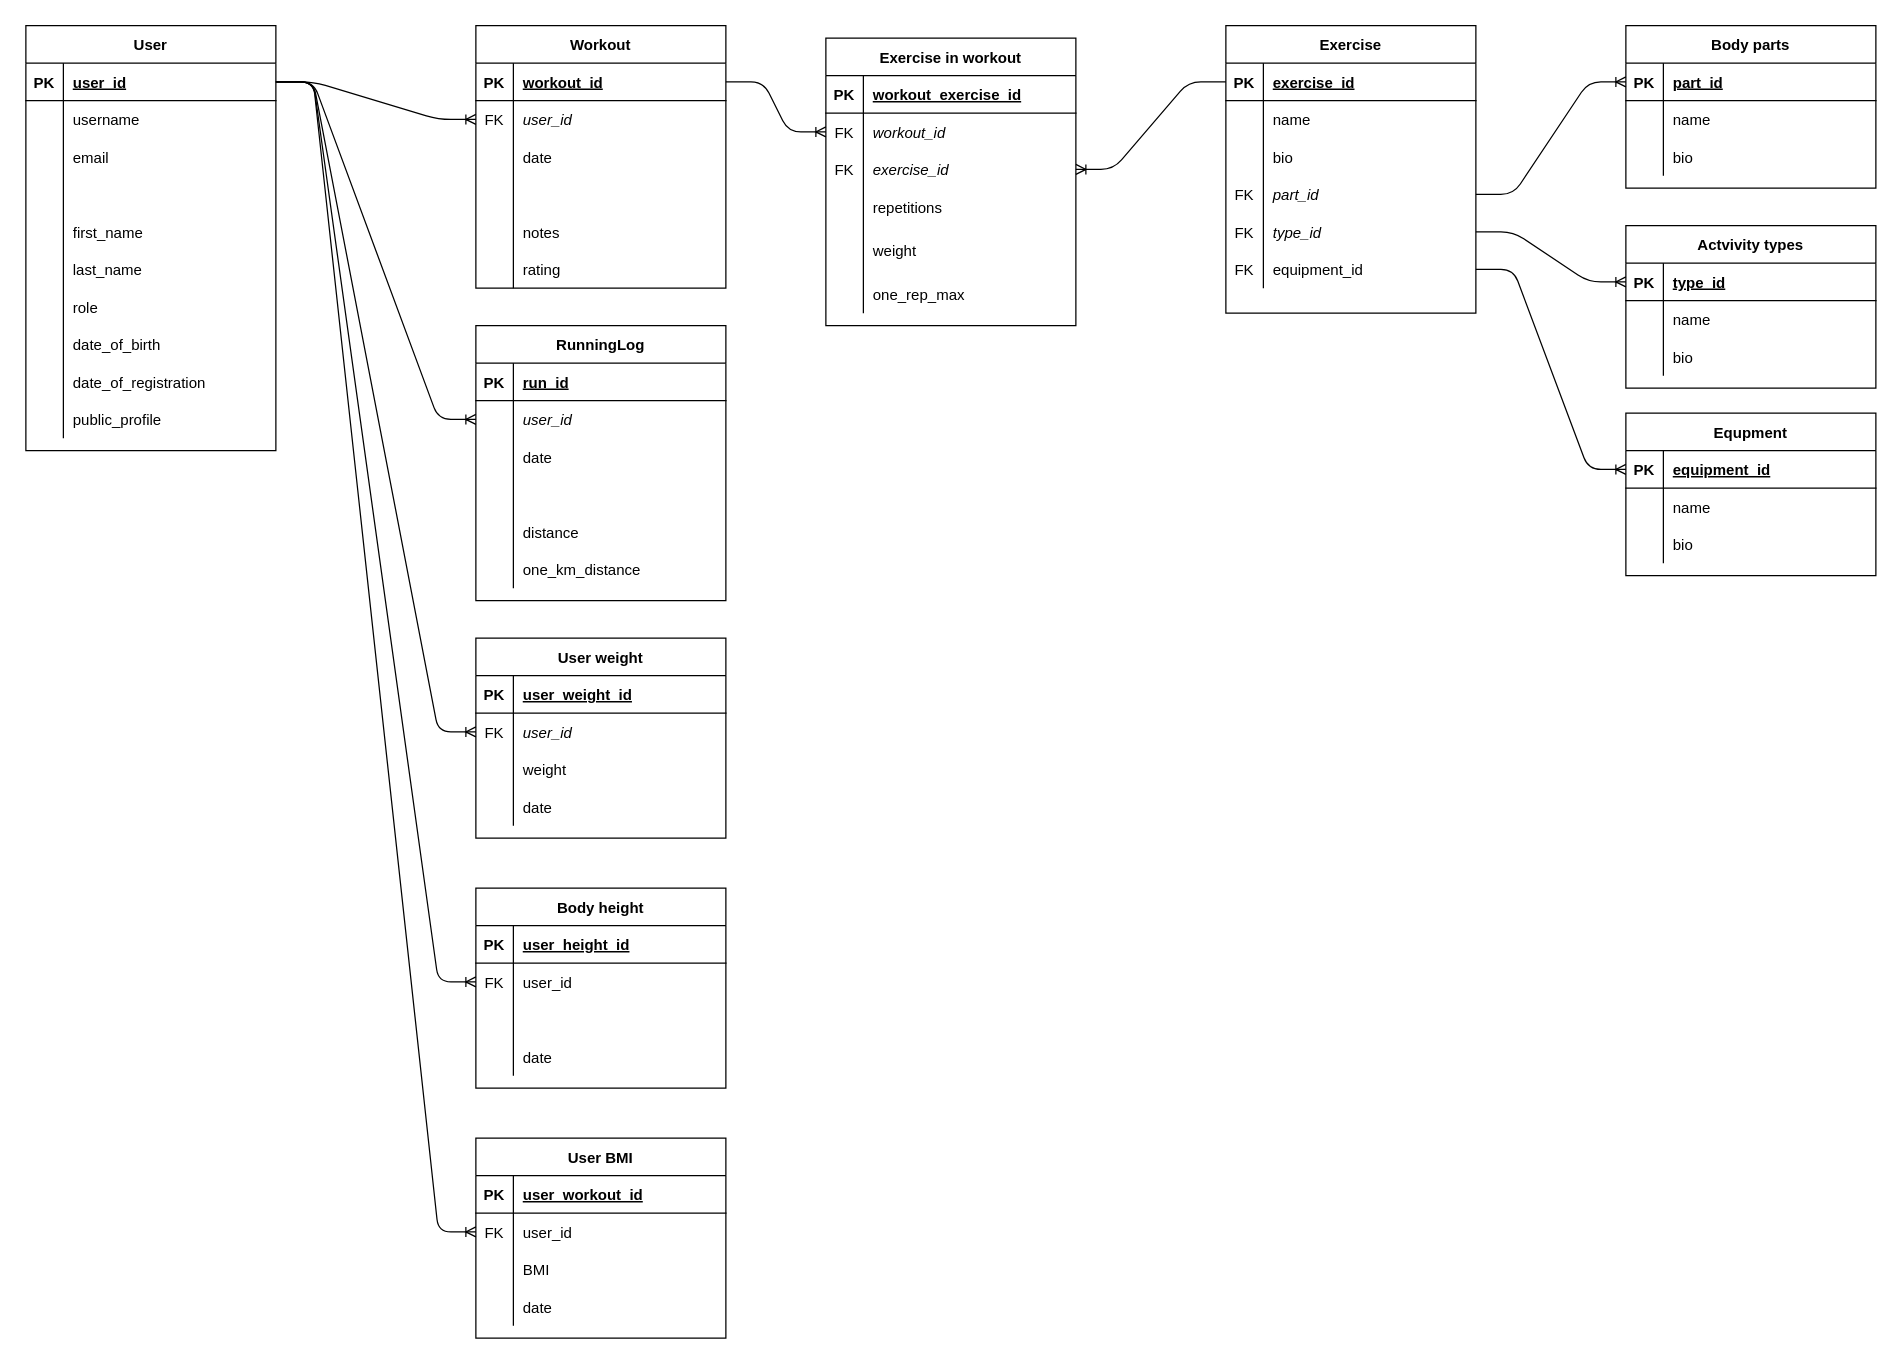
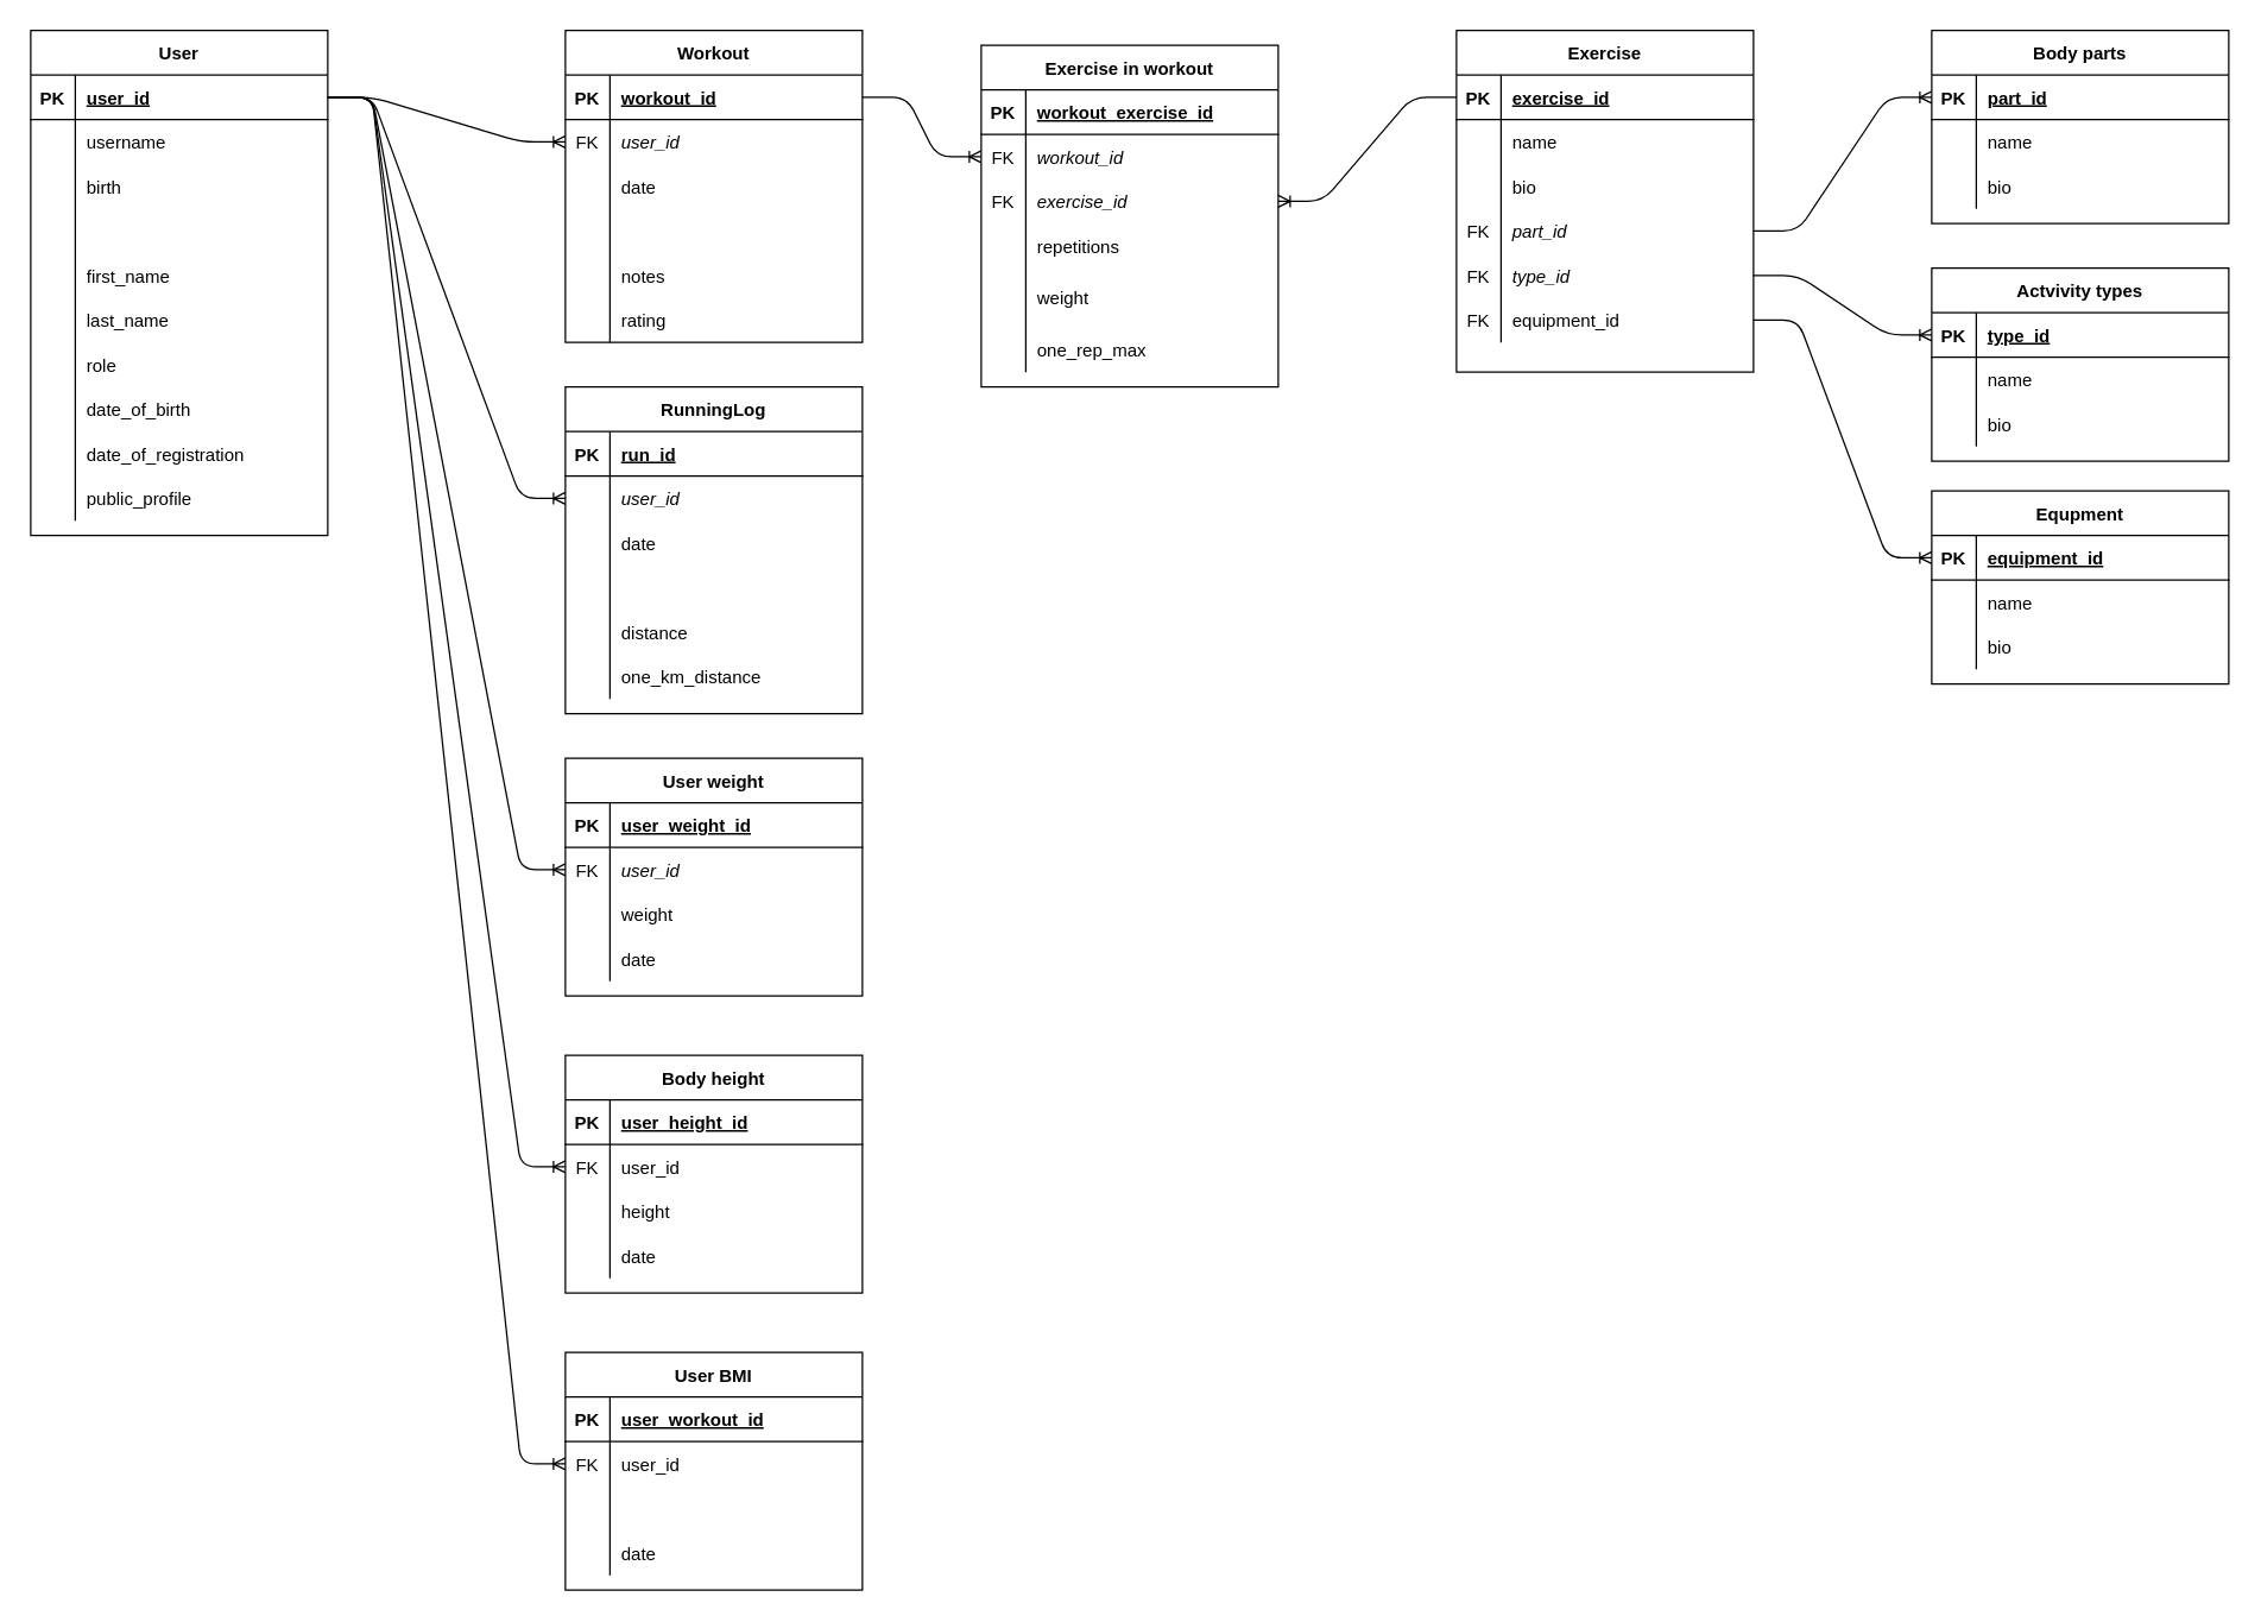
- <mxCell id="11" value="email" style="shape=partialRectangle;connectable=0;fillColor=none;top=0;left=0;bottom=0;right=0;align=left;spacingLeft=6;overflow=hidden;" parent="9" vertex="1"><mxGeometry x="30" width="170" height="30" as="geometry" /></mxCell>
+ <mxCell id="11" value="birth" style="shape=partialRectangle;connectable=0;fillColor=none;top=0;left=0;bottom=0;right=0;align=left;spacingLeft=6;overflow=hidden;" parent="9" vertex="1"><mxGeometry x="30" width="170" height="30" as="geometry" /></mxCell>
+ <mxCell id="136" value="height" style="shape=partialRectangle;connectable=0;fillColor=none;top=0;left=0;bottom=0;right=0;align=left;spacingLeft=6;overflow=hidden;" parent="134" vertex="1"><mxGeometry x="30" width="170" height="30" as="geometry" /></mxCell>
- <mxCell id="150" value="BMI" style="shape=partialRectangle;connectable=0;fillColor=none;top=0;left=0;bottom=0;right=0;align=left;spacingLeft=6;overflow=hidden;" parent="148" vertex="1"><mxGeometry x="30" width="170" height="30" as="geometry" /></mxCell>
